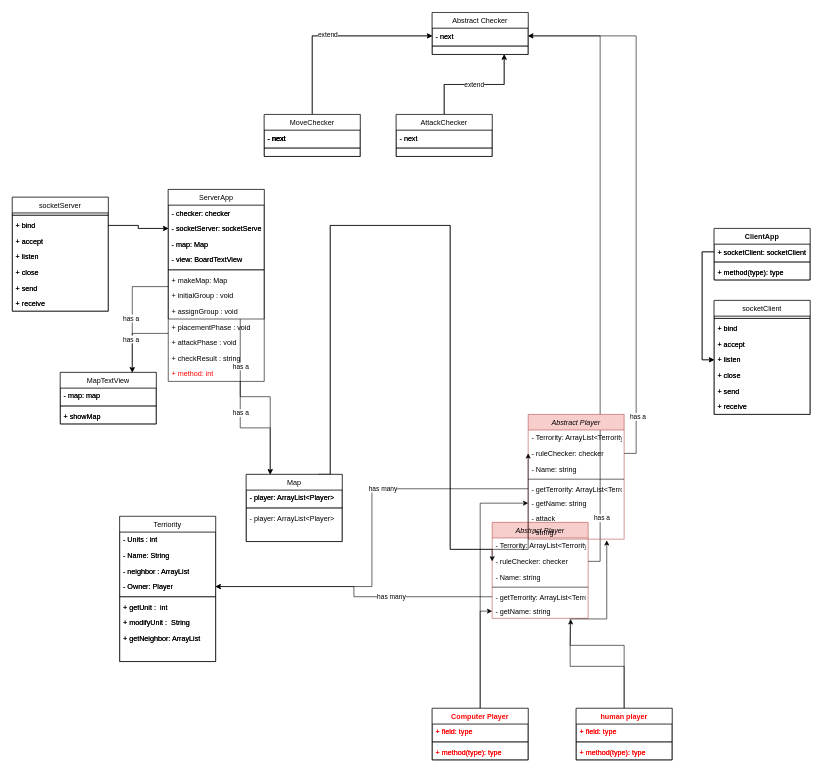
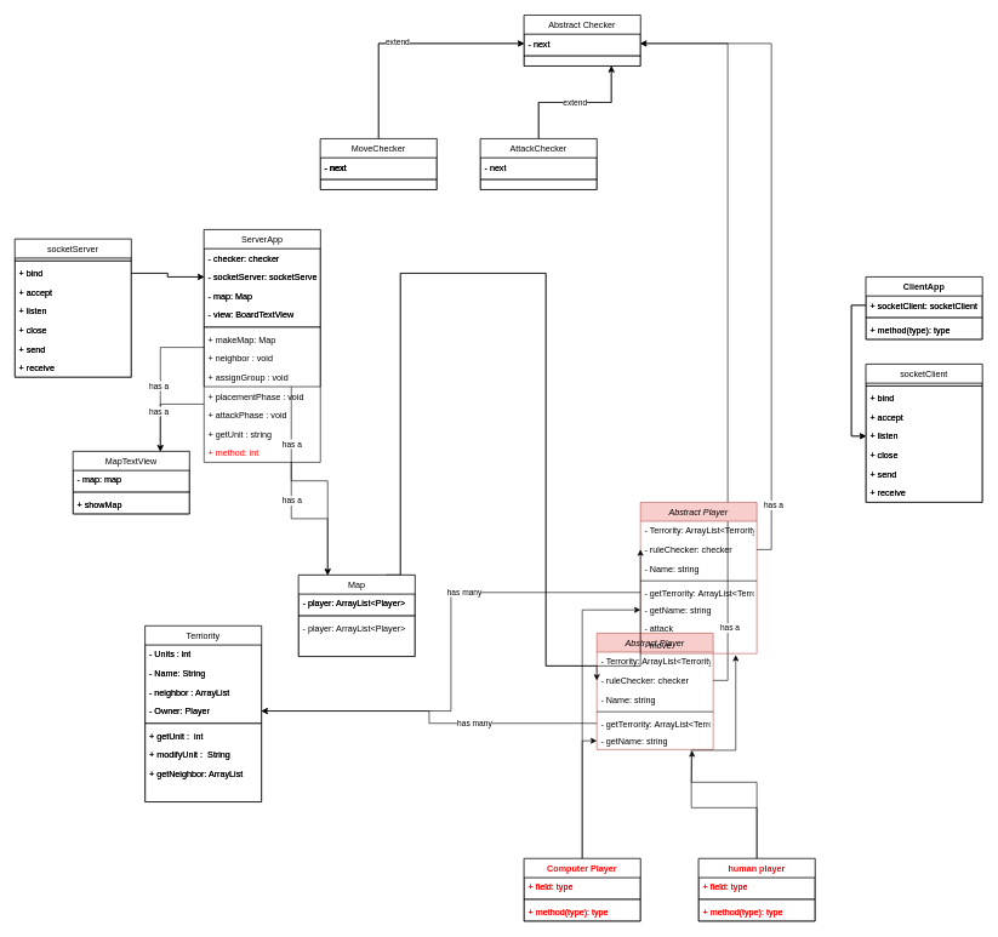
- <mxCell id="114" value="+ initialGroup : void" style="text;align=left;verticalAlign=top;spacingLeft=4;spacingRight=4;overflow=hidden;rotatable=0;points=[[0,0.5],[1,0.5]];portConstraint=eastwest;rounded=0;shadow=0;html=0;" vertex="1" parent="107"><mxGeometry y="164" width="160" height="26" as="geometry" /></mxCell>
+ <mxCell id="114" value="+ neighbor : void" style="text;align=left;verticalAlign=top;spacingLeft=4;spacingRight=4;overflow=hidden;rotatable=0;points=[[0,0.5],[1,0.5]];portConstraint=eastwest;rounded=0;shadow=0;html=0;" vertex="1" parent="107"><mxGeometry y="164" width="160" height="26" as="geometry" /></mxCell>
- <mxCell id="118" value="+ checkResult : string" style="text;align=left;verticalAlign=top;spacingLeft=4;spacingRight=4;overflow=hidden;rotatable=0;points=[[0,0.5],[1,0.5]];portConstraint=eastwest;rounded=0;shadow=0;html=0;" vertex="1" parent="107"><mxGeometry y="268" width="160" height="26" as="geometry" /></mxCell>
+ <mxCell id="118" value="+ getUnit : string" style="text;align=left;verticalAlign=top;spacingLeft=4;spacingRight=4;overflow=hidden;rotatable=0;points=[[0,0.5],[1,0.5]];portConstraint=eastwest;rounded=0;shadow=0;html=0;" vertex="1" parent="107"><mxGeometry y="268" width="160" height="26" as="geometry" /></mxCell>
- <mxCell id="94" value="- string" style="text;align=left;verticalAlign=top;spacingLeft=4;spacingRight=4;overflow=hidden;rotatable=0;points=[[0,0.5],[1,0.5]];portConstraint=eastwest;rounded=0;shadow=0;html=0;" vertex="1" parent="86"><mxGeometry y="184" width="160" height="24" as="geometry" /></mxCell>
+ <mxCell id="94" value="- move" style="text;align=left;verticalAlign=top;spacingLeft=4;spacingRight=4;overflow=hidden;rotatable=0;points=[[0,0.5],[1,0.5]];portConstraint=eastwest;rounded=0;shadow=0;html=0;" vertex="1" parent="86"><mxGeometry y="184" width="160" height="24" as="geometry" /></mxCell>
